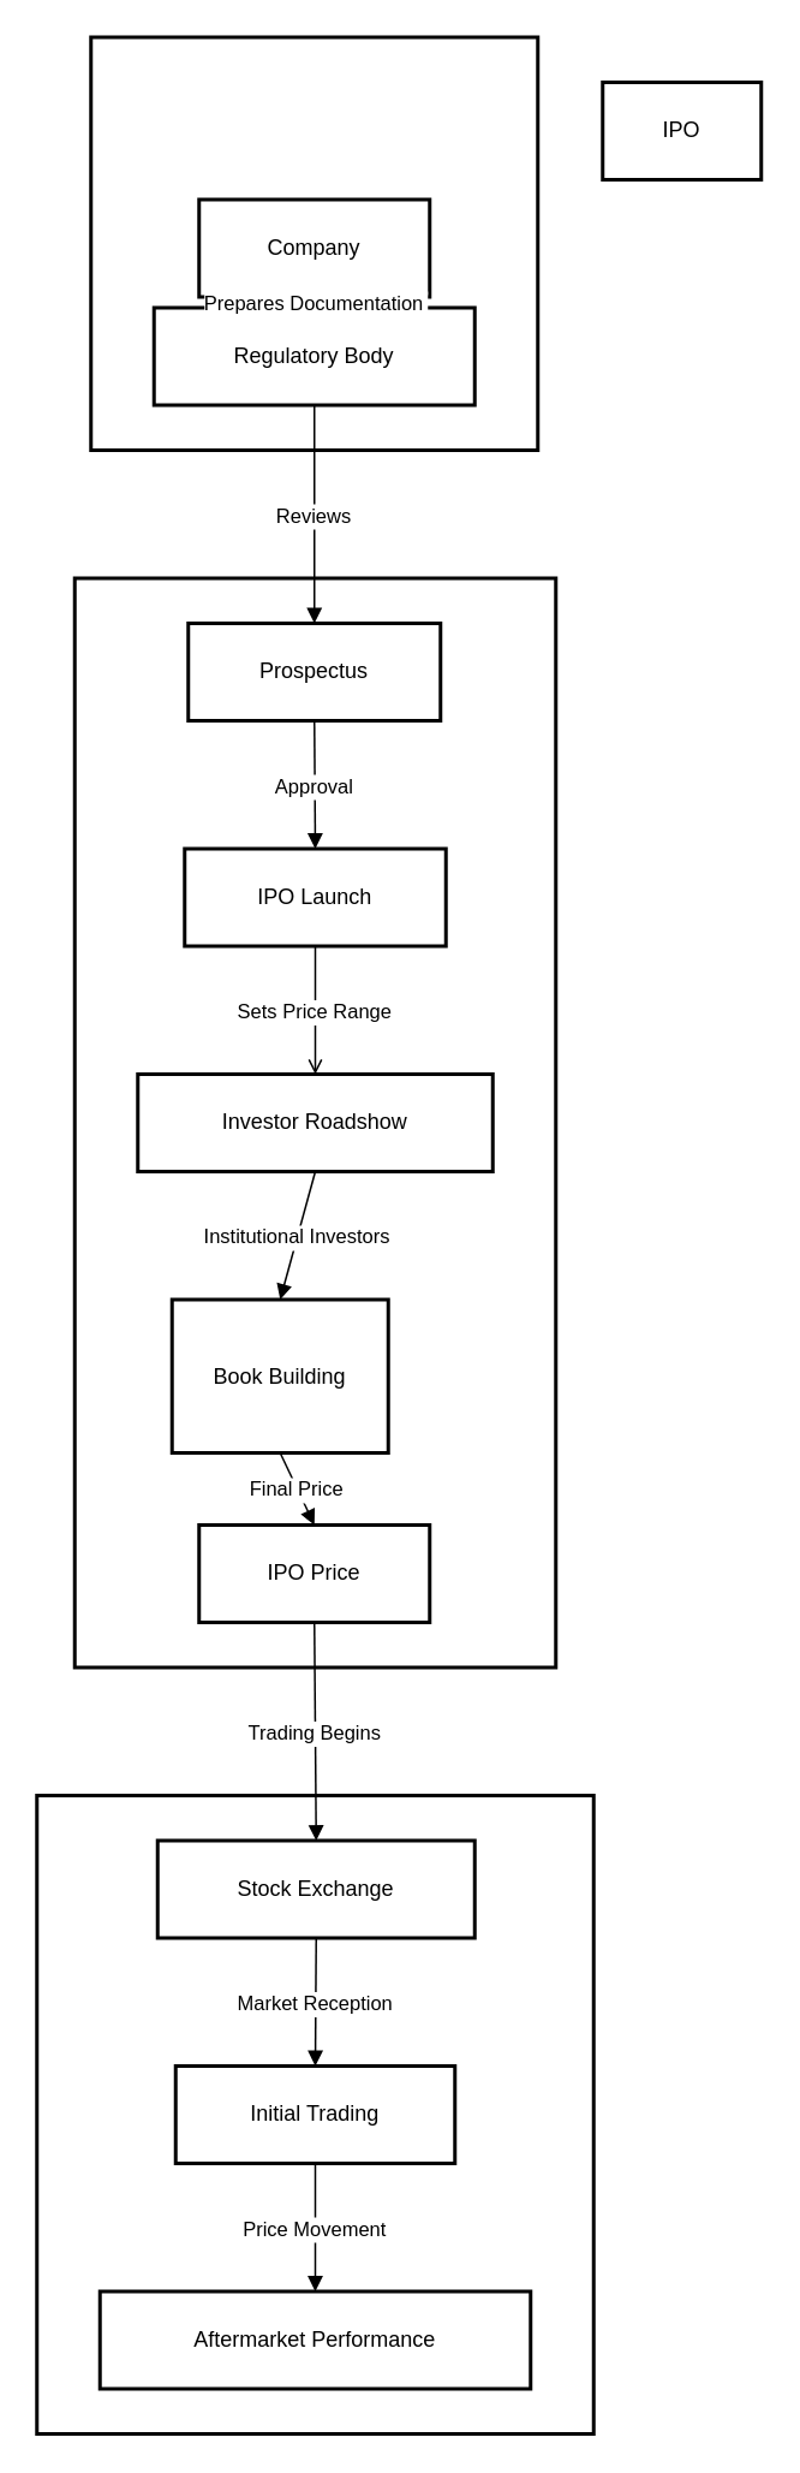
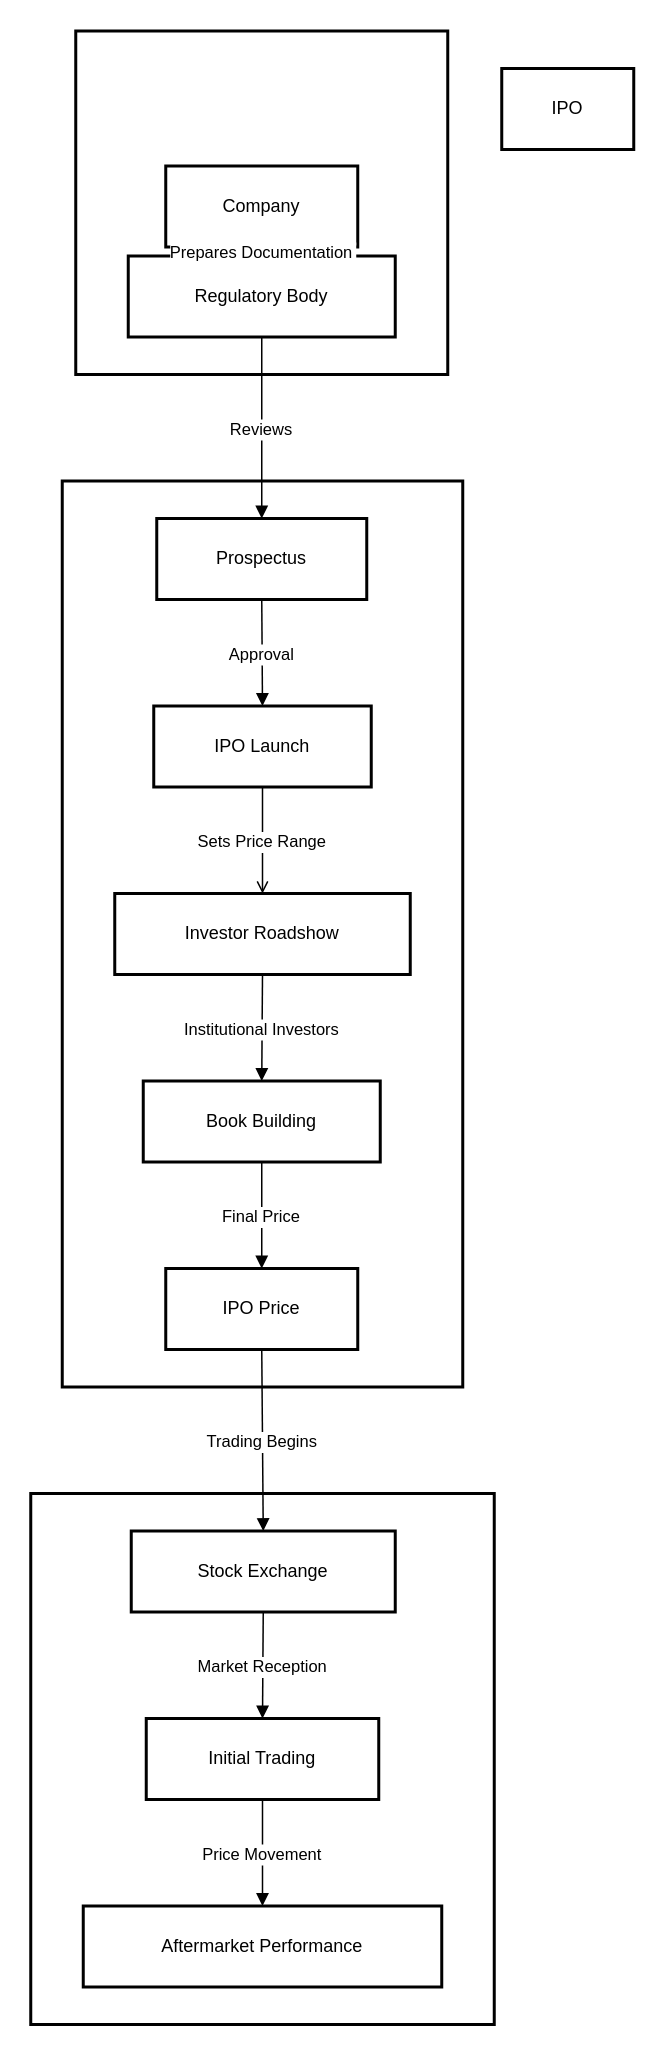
- <mxCell id="10" value="Book Building" style="whiteSpace=wrap;strokeWidth=2;" vertex="1" parent="1"><mxGeometry x="95" y="720" width="120" height="85" as="geometry" /></mxCell>
+ <mxCell id="10" value="Book Building" style="whiteSpace=wrap;strokeWidth=2;" vertex="1" parent="1"><mxGeometry x="95" y="720" width="158" height="54" as="geometry" /></mxCell>
